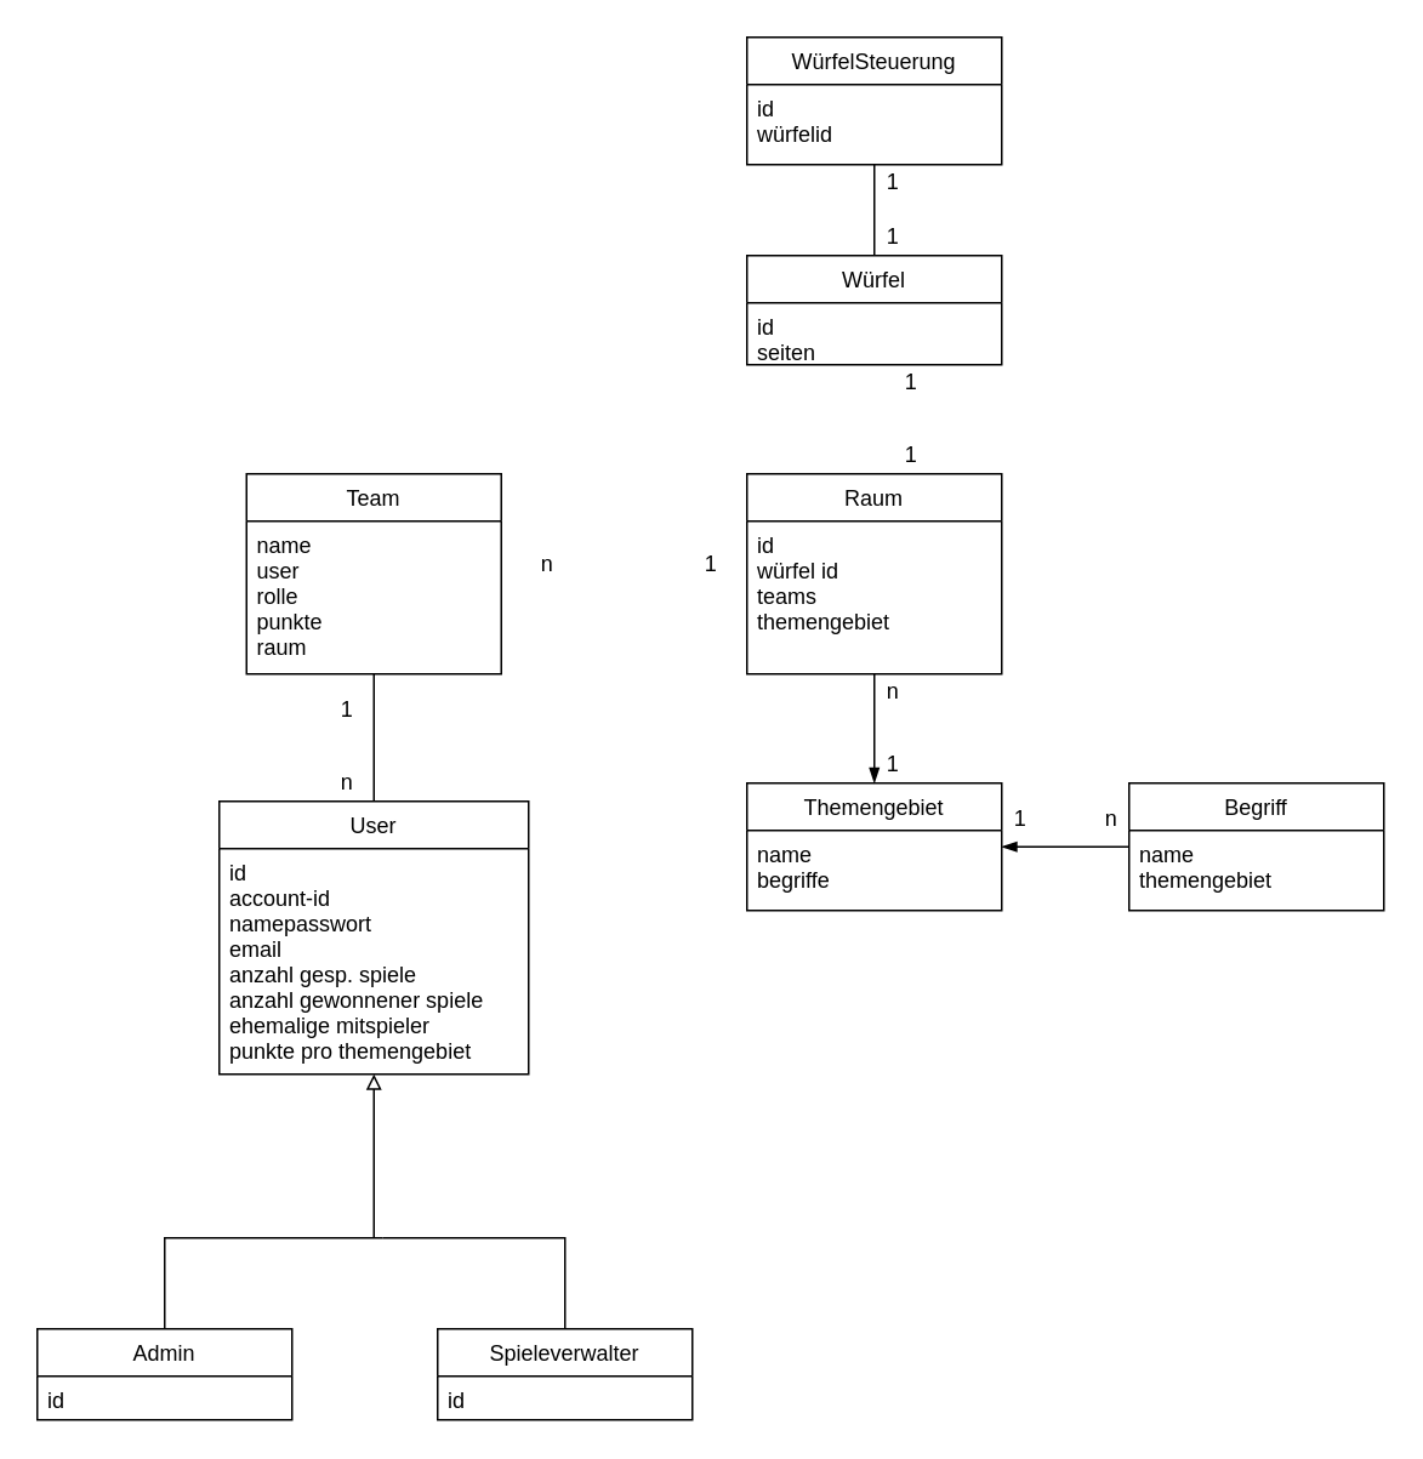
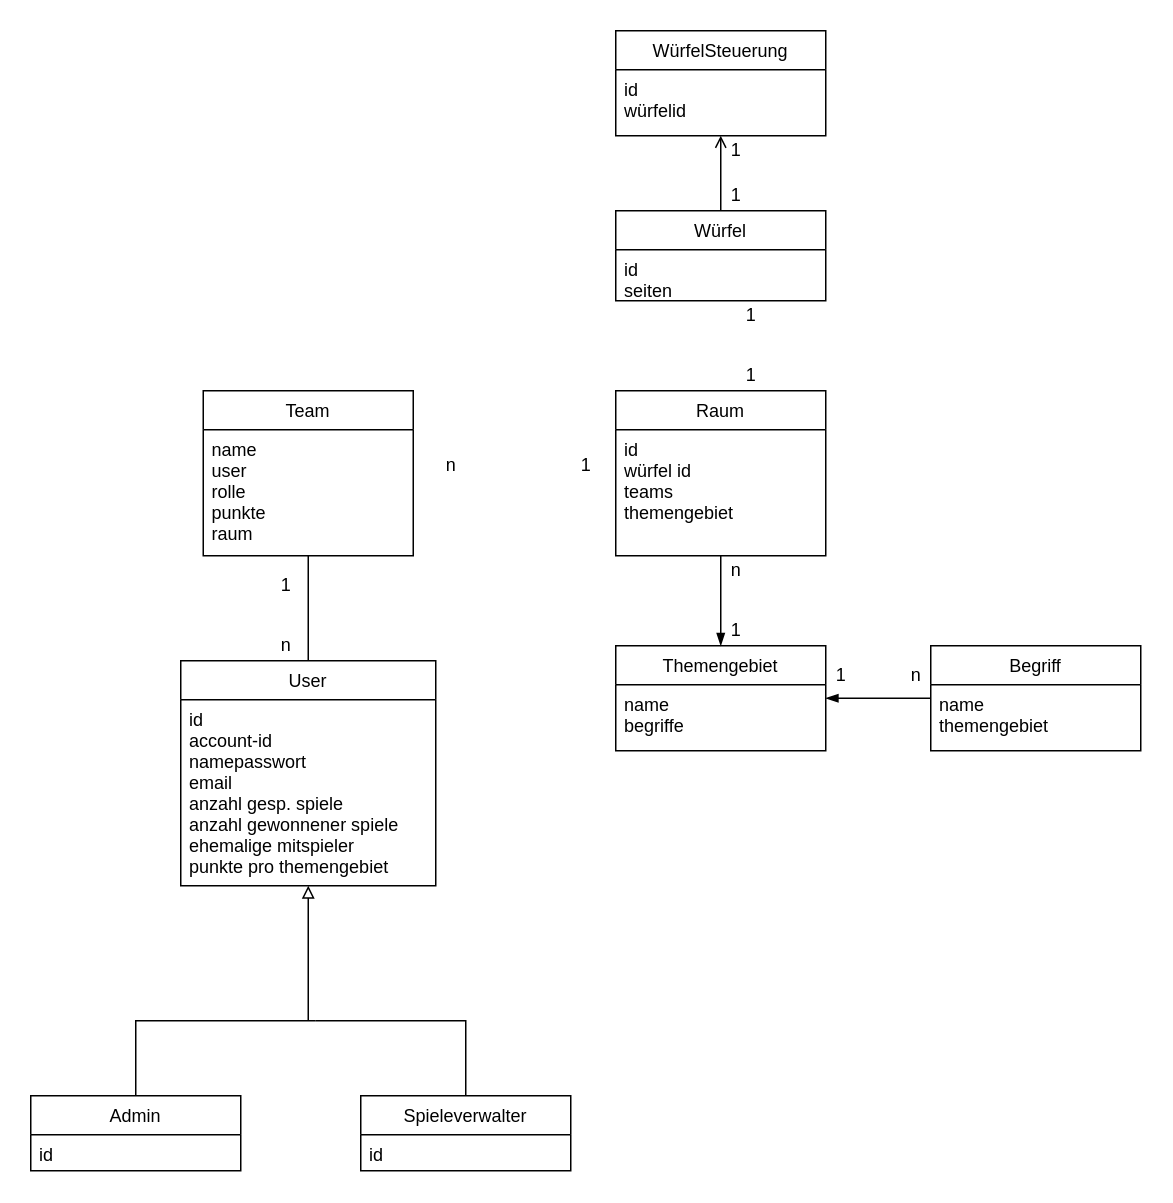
- <mxCell id="19" style="edgeStyle=orthogonalEdgeStyle;rounded=0;orthogonalLoop=1;jettySize=auto;html=1;entryX=0.5;entryY=1;entryDx=0;entryDy=0;endArrow=none;endFill=0;" parent="1" source="20" target="25" edge="1"><mxGeometry relative="1" as="geometry" /></mxCell>
+ <mxCell id="19" style="edgeStyle=orthogonalEdgeStyle;rounded=0;orthogonalLoop=1;jettySize=auto;html=1;entryX=0.5;entryY=1;entryDx=0;entryDy=0;endArrow=open;endFill=0;" parent="1" source="20" target="25" edge="1"><mxGeometry relative="1" as="geometry" /></mxCell>
